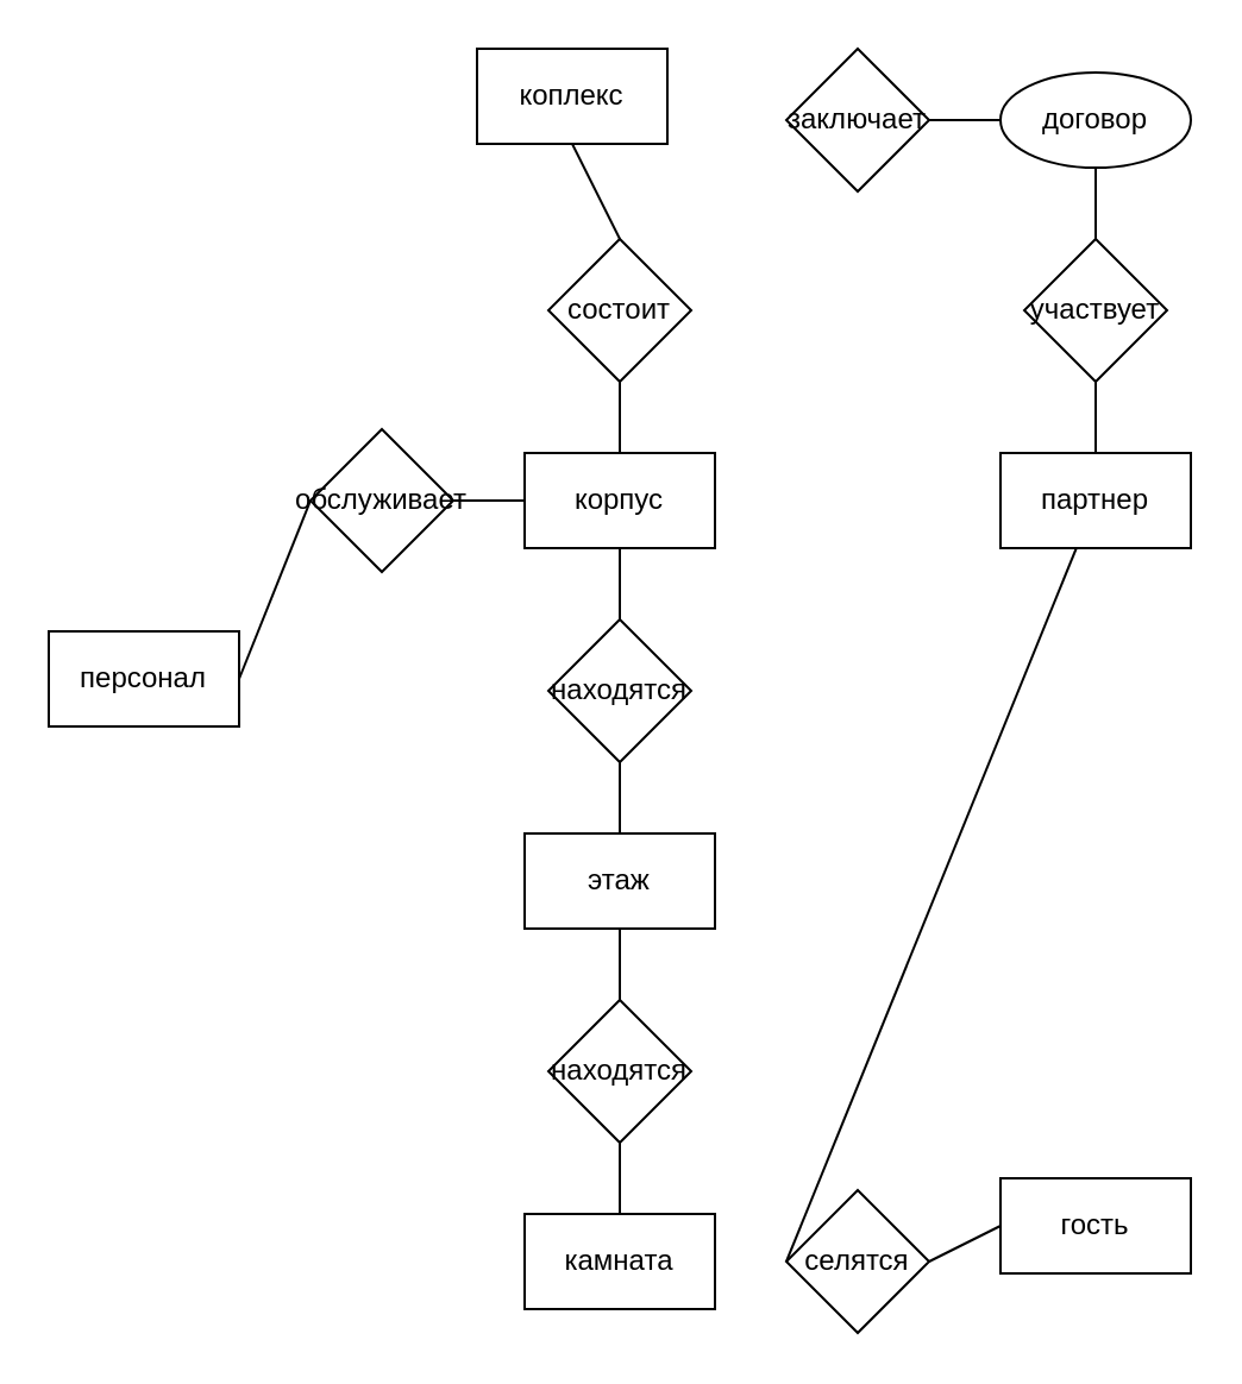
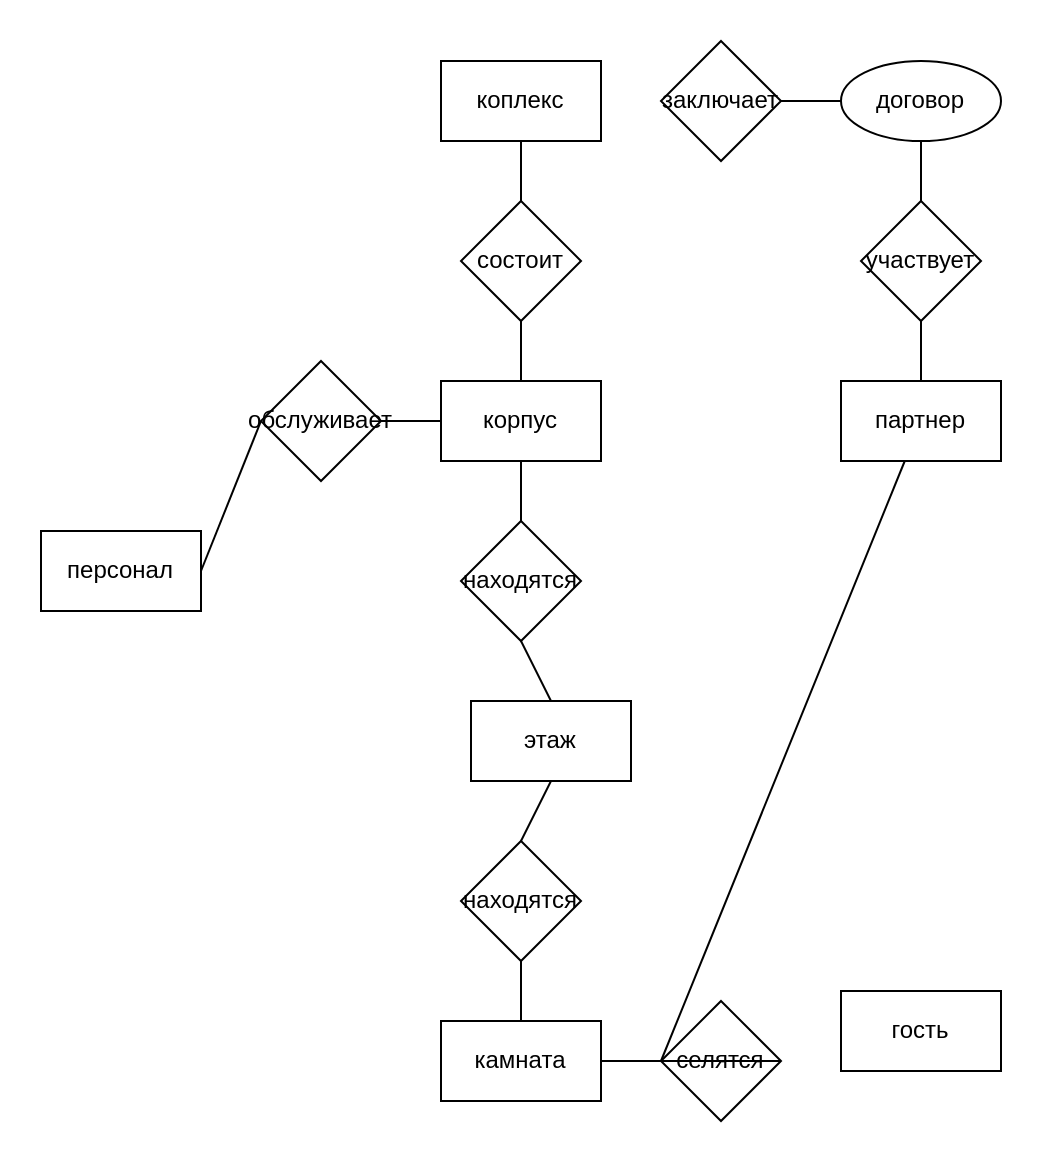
- <mxCell id="2" value="коплекс" style="whiteSpace=wrap;html=1;" vertex="1" parent="1"><mxGeometry x="200" y="20" width="80" height="40" as="geometry" /></mxCell>
+ <mxCell id="2" value="коплекс" style="whiteSpace=wrap;html=1;" vertex="1" parent="1"><mxGeometry x="220" y="30" width="80" height="40" as="geometry" /></mxCell>
- <mxCell id="4" value="этаж" style="whiteSpace=wrap;html=1;" vertex="1" parent="1"><mxGeometry x="220" y="350" width="80" height="40" as="geometry" /></mxCell>
+ <mxCell id="4" value="этаж" style="whiteSpace=wrap;html=1;" vertex="1" parent="1"><mxGeometry x="235" y="350" width="80" height="40" as="geometry" /></mxCell>
- <mxCell id="24" value="" style="endArrow=none;html=1;rounded=0;entryX=0;entryY=0.5;entryDx=0;entryDy=0;exitX=1;exitY=0.5;exitDx=0;exitDy=0;" edge="1" parent="1" source="11" target="6"><mxGeometry width="50" height="50" relative="1" as="geometry"><mxPoint x="340" y="540" as="sourcePoint" /><mxPoint x="310" y="540" as="targetPoint" /></mxGeometry></mxCell>
+ <mxCell id="24" value="" style="endArrow=none;html=1;rounded=0;exitX=1;exitY=0.5;exitDx=0;exitDy=0;" edge="1" parent="1" source="11" target="5"><mxGeometry width="50" height="50" relative="1" as="geometry"><mxPoint x="340" y="540" as="sourcePoint" /><mxPoint x="310" y="540" as="targetPoint" /></mxGeometry></mxCell>
